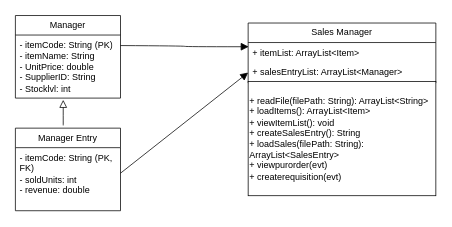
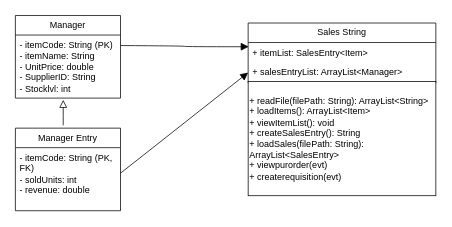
- <mxCell id="9" value="Sales Manager" style="swimlane;fontStyle=0;childLayout=stackLayout;horizontal=1;startSize=26;fillColor=none;horizontalStack=0;resizeParent=1;resizeParentMax=0;resizeLast=0;collapsible=1;marginBottom=0;whiteSpace=wrap;html=1;" parent="8" vertex="1"><mxGeometry width="250" height="80" as="geometry" /></mxCell>
+ <mxCell id="9" value="Sales String" style="swimlane;fontStyle=0;childLayout=stackLayout;horizontal=1;startSize=26;fillColor=none;horizontalStack=0;resizeParent=1;resizeParentMax=0;resizeLast=0;collapsible=1;marginBottom=0;whiteSpace=wrap;html=1;" parent="8" vertex="1"><mxGeometry width="250" height="80" as="geometry" /></mxCell>
- <mxCell id="10" value="+&amp;nbsp;itemList: ArrayList&amp;lt;Item&amp;gt;" style="text;strokeColor=none;fillColor=none;align=left;verticalAlign=top;spacingLeft=4;spacingRight=4;overflow=hidden;rotatable=0;points=[[0,0.5],[1,0.5]];portConstraint=eastwest;whiteSpace=wrap;html=1;" parent="9" vertex="1"><mxGeometry y="26" width="250" height="26" as="geometry" /></mxCell>
+ <mxCell id="10" value="+&amp;nbsp;itemList: SalesEntry&amp;lt;Item&amp;gt;" style="text;strokeColor=none;fillColor=none;align=left;verticalAlign=top;spacingLeft=4;spacingRight=4;overflow=hidden;rotatable=0;points=[[0,0.5],[1,0.5]];portConstraint=eastwest;whiteSpace=wrap;html=1;" parent="9" vertex="1"><mxGeometry y="26" width="250" height="26" as="geometry" /></mxCell>
